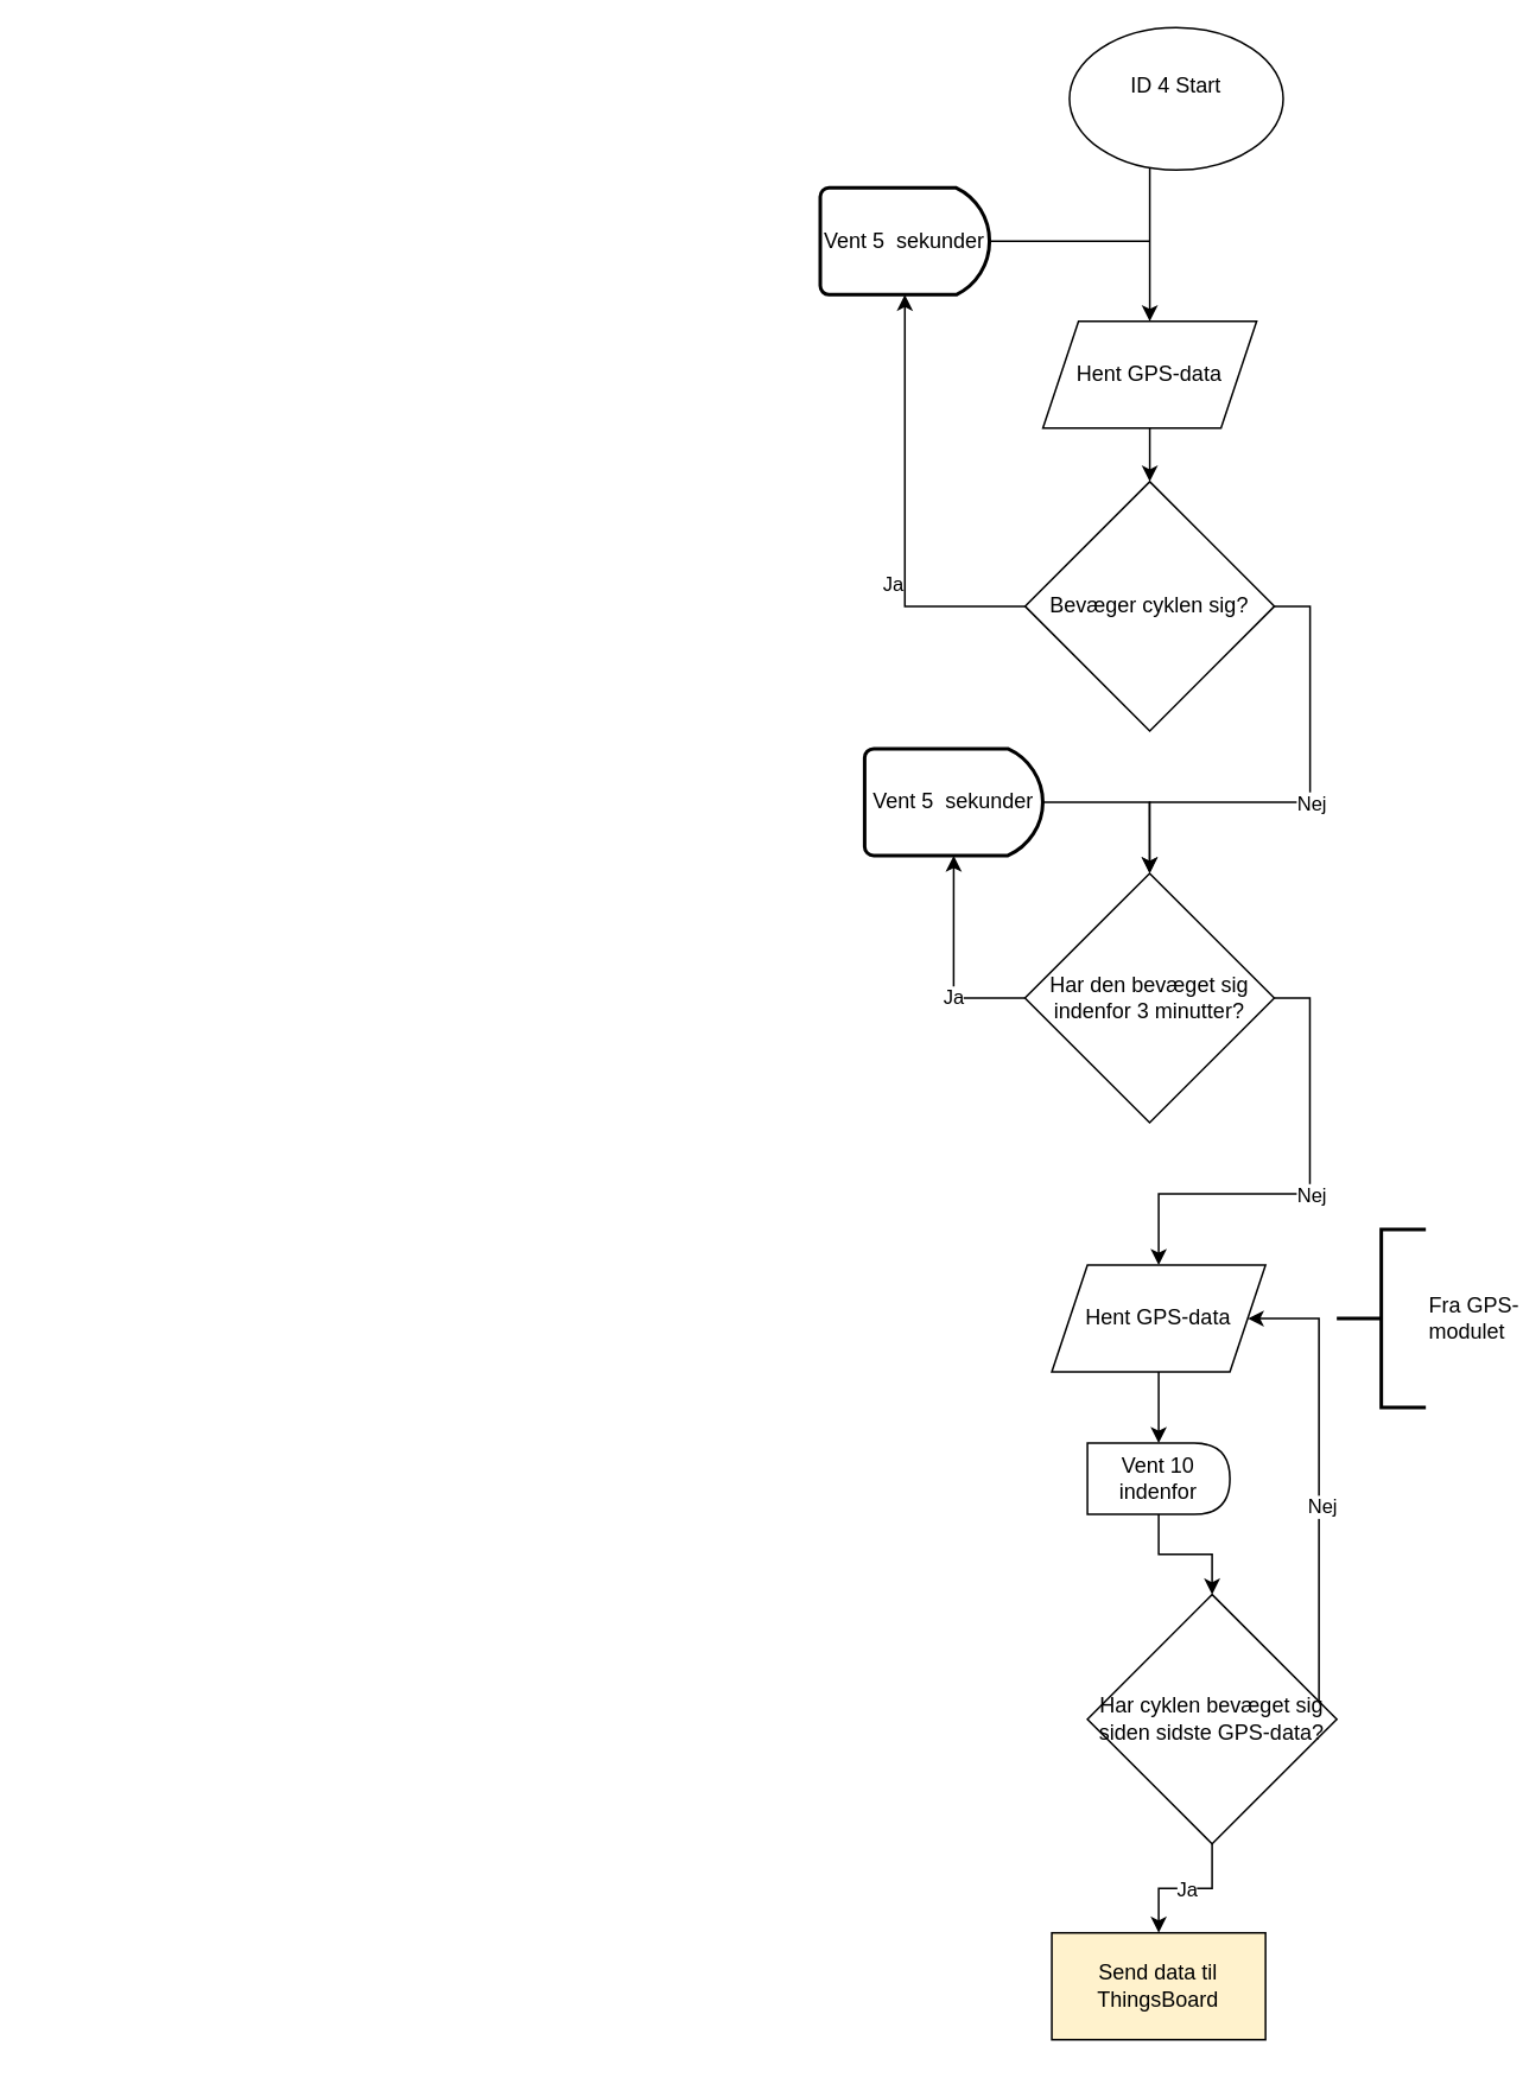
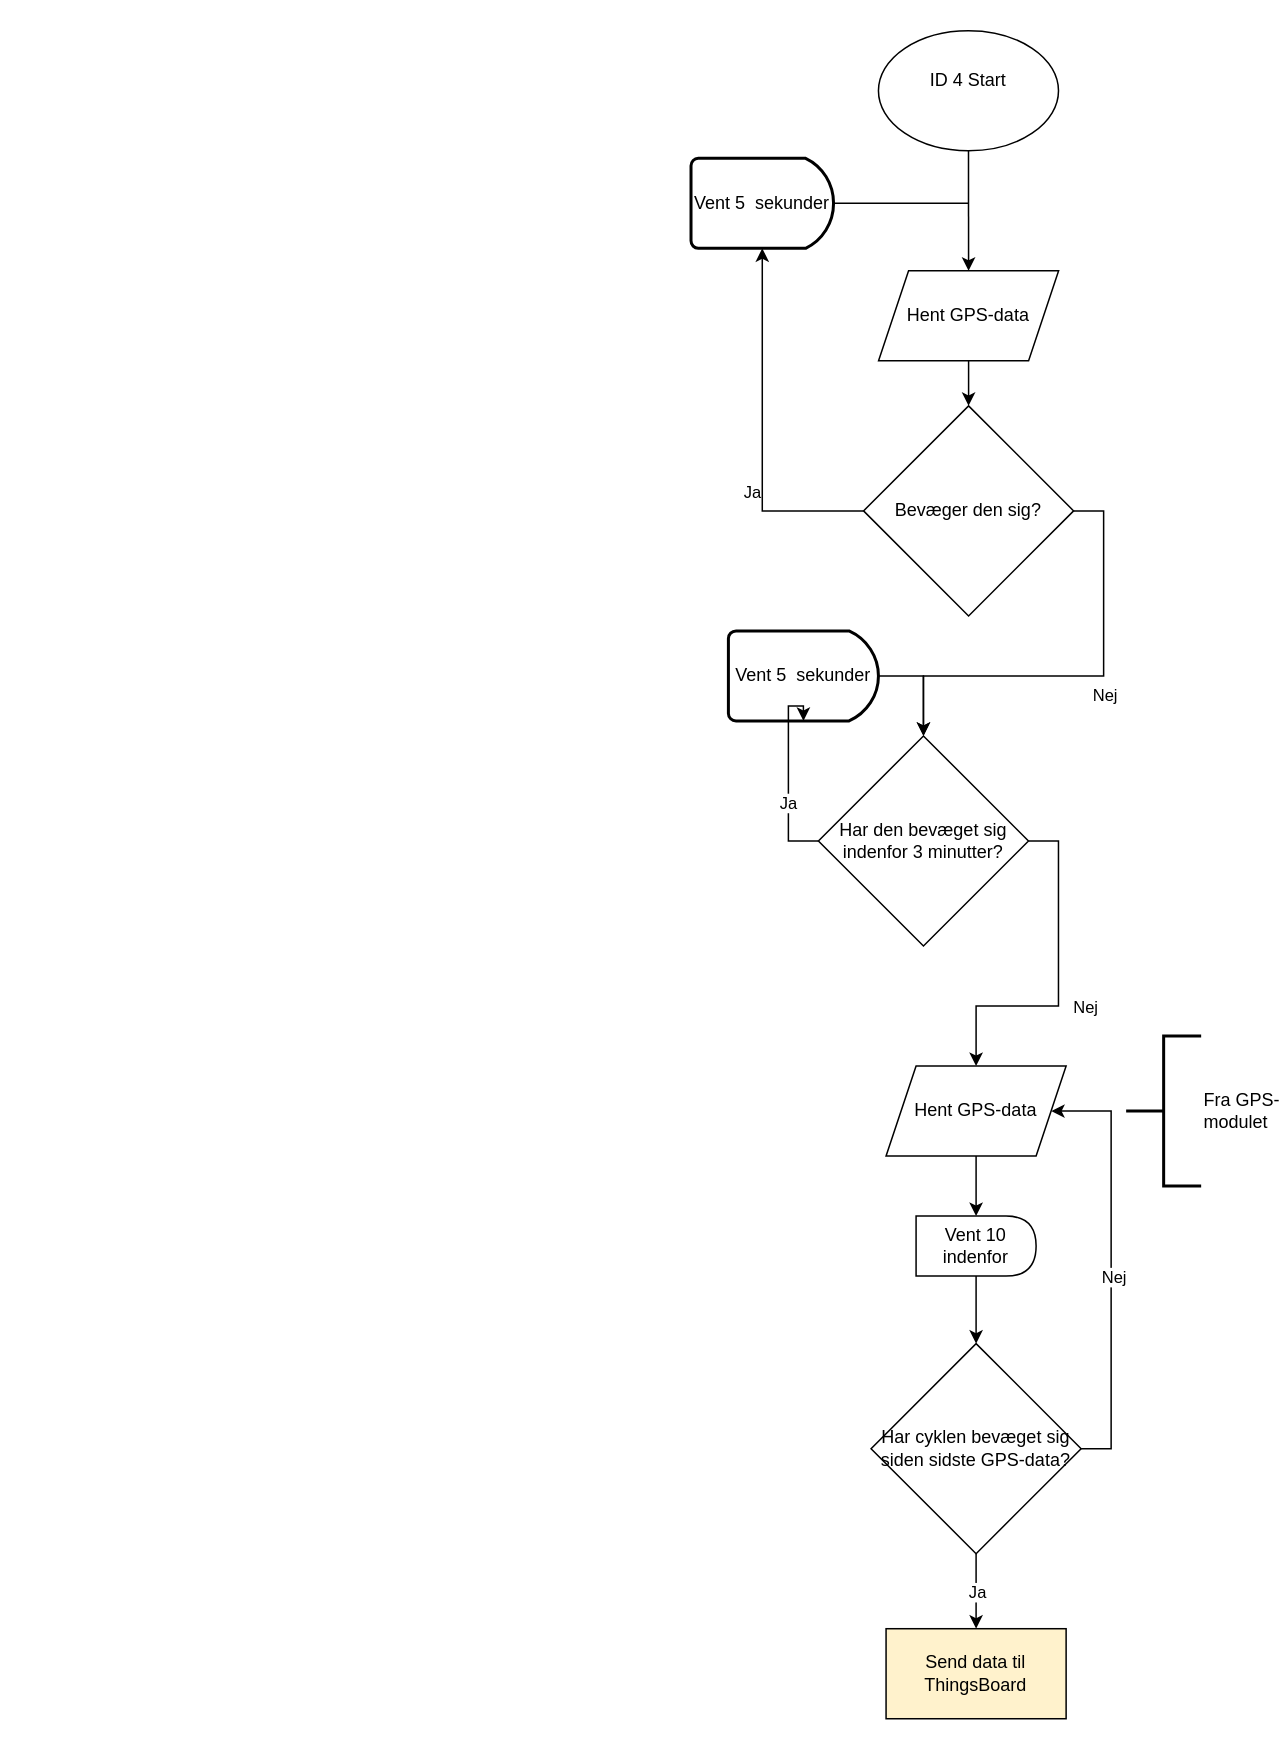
- <mxCell id="6" value="&lt;div&gt;ID 4 Start&lt;/div&gt;&lt;div&gt;&lt;br&gt;&lt;/div&gt;" style="ellipse;whiteSpace=wrap;html=1;" parent="1" vertex="1"><mxGeometry x="599.92" y="15" width="120" height="80" as="geometry" /></mxCell>
+ <mxCell id="6" value="&lt;div&gt;ID 4 Start&lt;/div&gt;&lt;div&gt;&lt;br&gt;&lt;/div&gt;" style="ellipse;whiteSpace=wrap;html=1;" parent="1" vertex="1"><mxGeometry x="584.92" y="20" width="120" height="80" as="geometry" /></mxCell>
- <mxCell id="9" value="Bevæger cyklen sig?" style="rhombus;whiteSpace=wrap;html=1;" parent="1" vertex="1"><mxGeometry x="575" y="270" width="140" height="140" as="geometry" /></mxCell>
+ <mxCell id="9" value="Bevæger den sig?" style="rhombus;whiteSpace=wrap;html=1;" parent="1" vertex="1"><mxGeometry x="575" y="270" width="140" height="140" as="geometry" /></mxCell>
- <mxCell id="19" value="Har den bevæget sig indenfor 3 minutter?" style="rhombus;whiteSpace=wrap;html=1;" parent="1" vertex="1"><mxGeometry x="574.92" y="490" width="140" height="140" as="geometry" /></mxCell>
+ <mxCell id="19" value="Har den bevæget sig indenfor 3 minutter?" style="rhombus;whiteSpace=wrap;html=1;" parent="1" vertex="1"><mxGeometry x="544.92" y="490" width="140" height="140" as="geometry" /></mxCell>
- <mxCell id="28" value="Har cyklen bevæget sig siden sidste GPS-data?" style="rhombus;whiteSpace=wrap;html=1;" parent="1" vertex="1"><mxGeometry x="610" y="895" width="140" height="140" as="geometry" /></mxCell>
+ <mxCell id="28" value="Har cyklen bevæget sig siden sidste GPS-data?" style="rhombus;whiteSpace=wrap;html=1;" parent="1" vertex="1"><mxGeometry x="580" y="895" width="140" height="140" as="geometry" /></mxCell>
